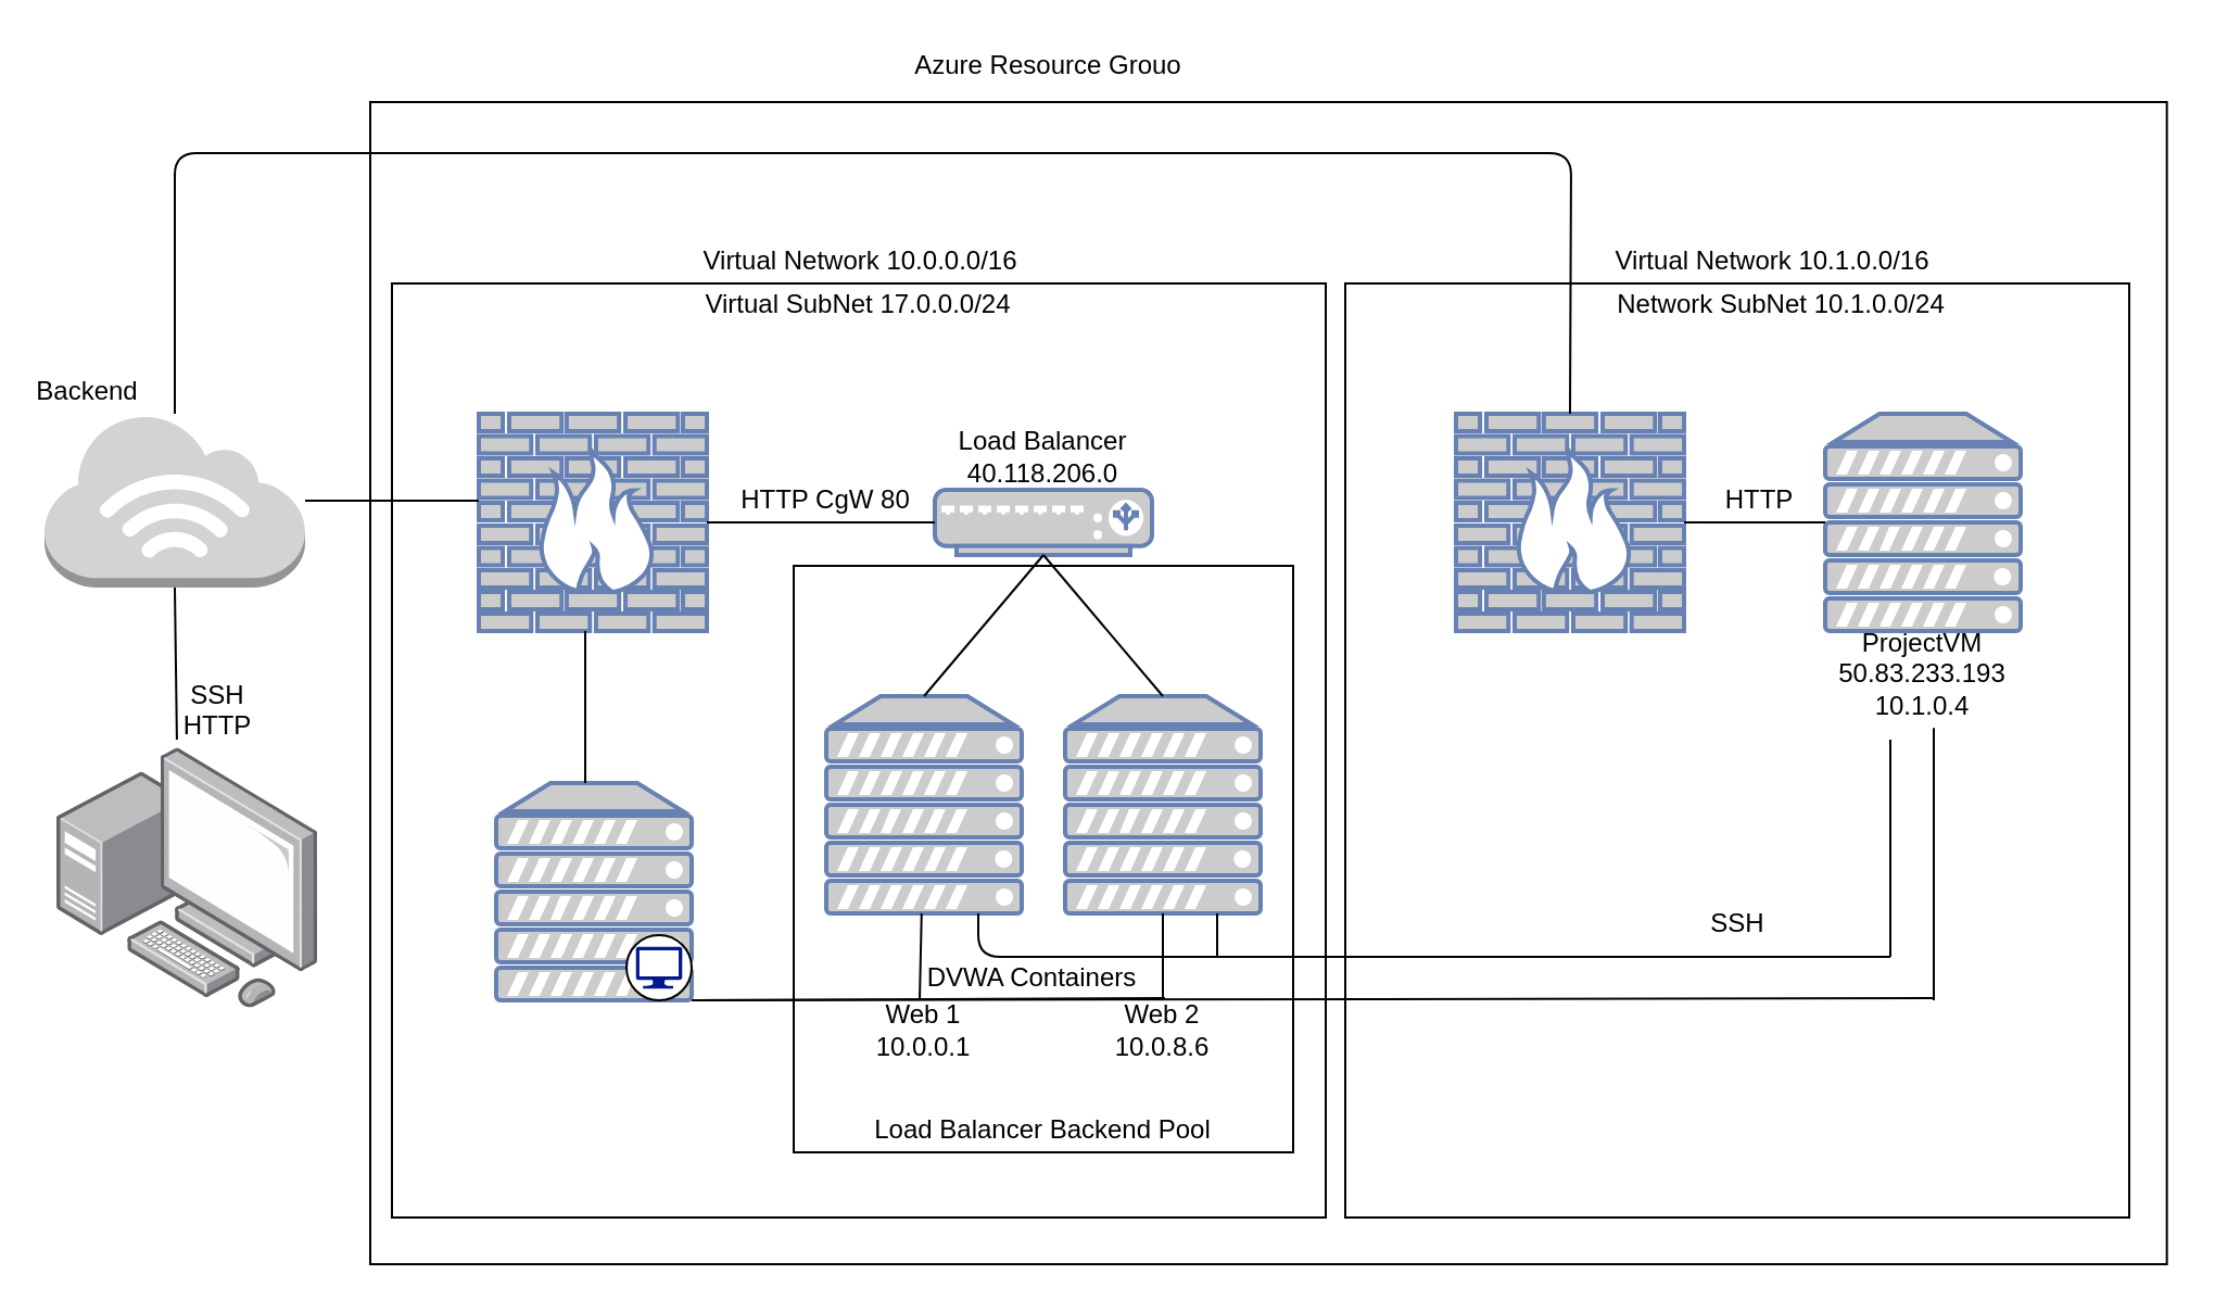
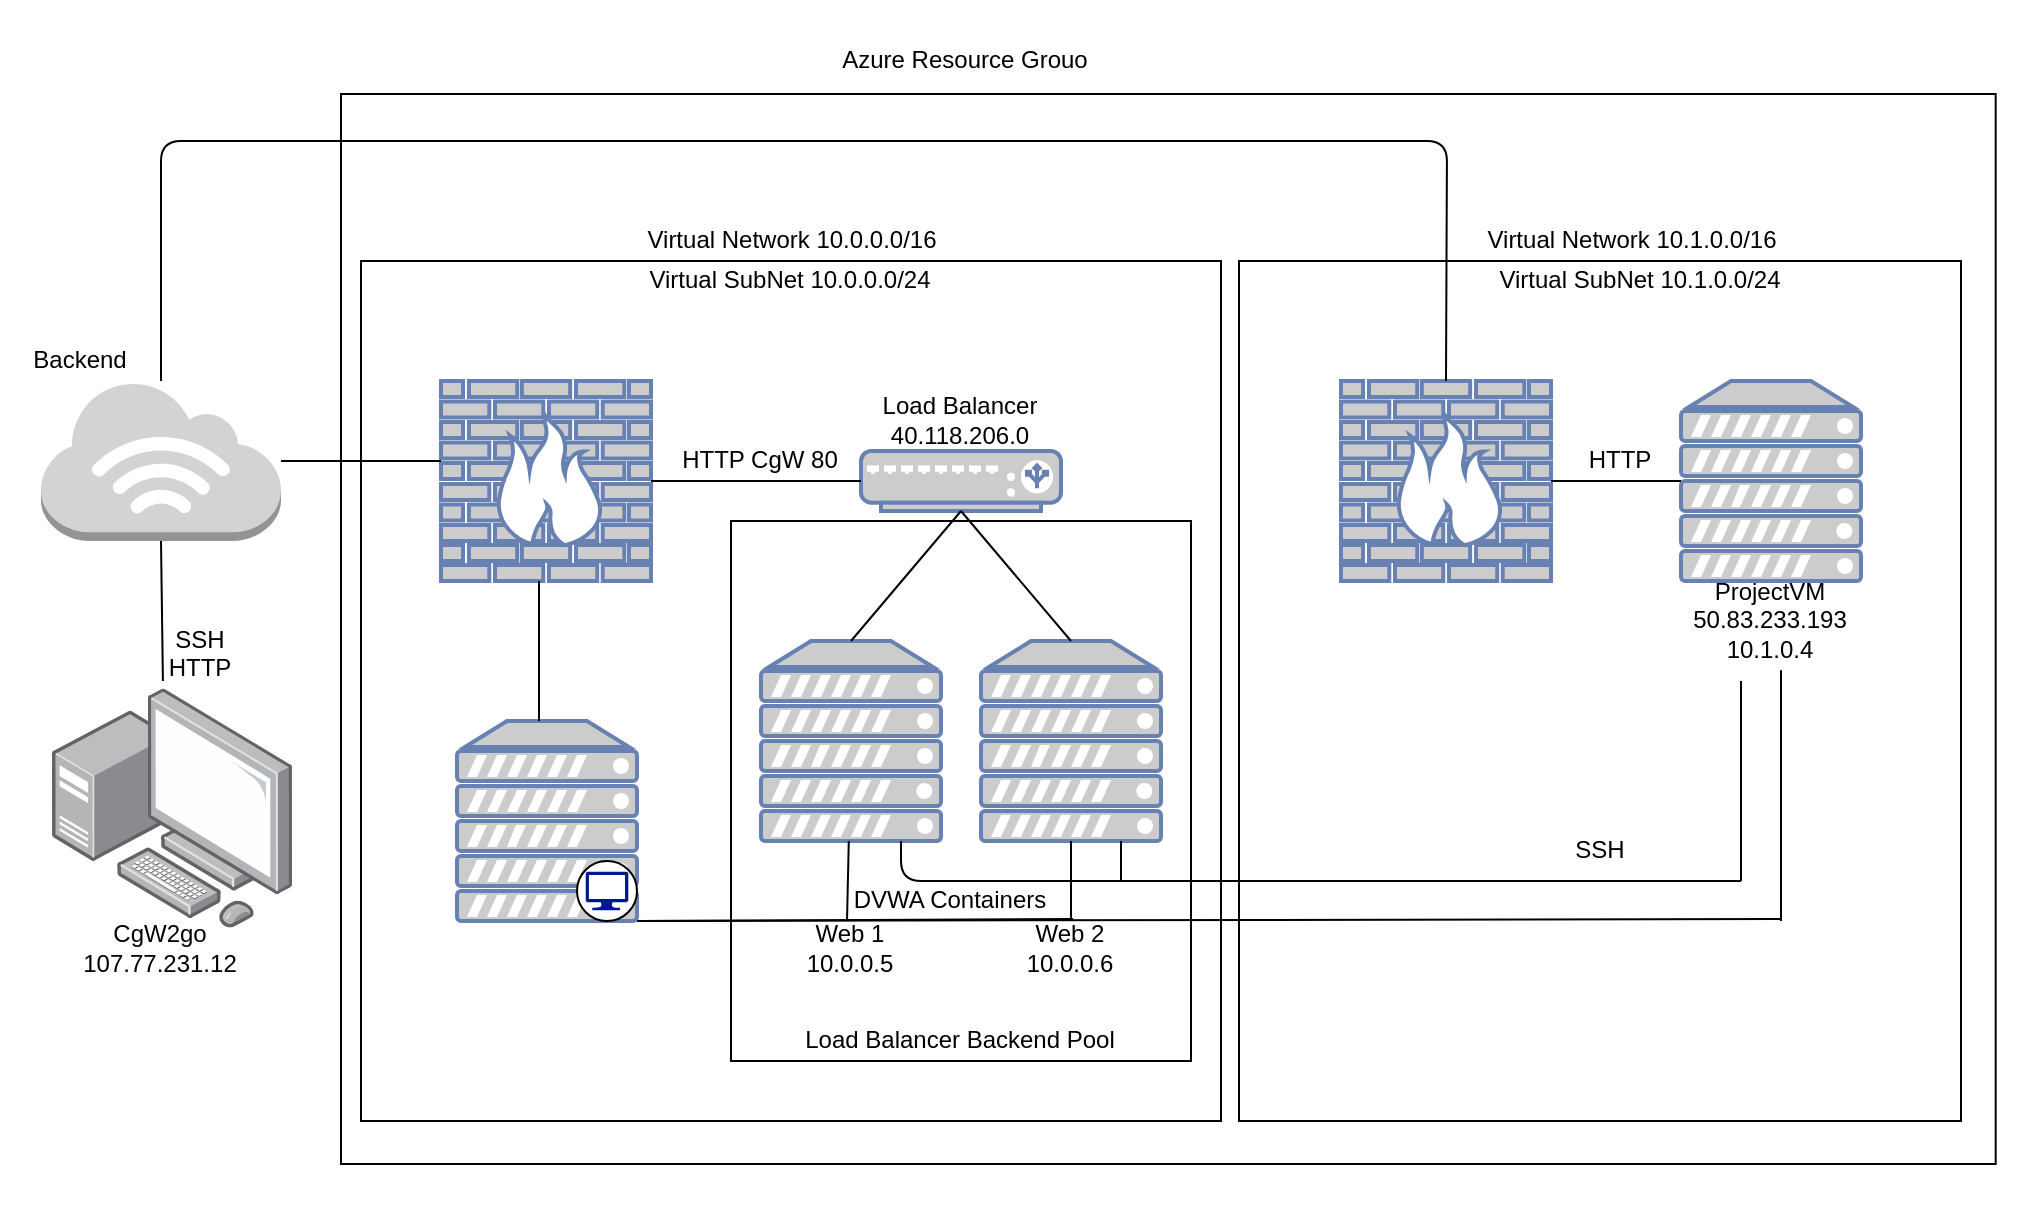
- <mxCell id="35" value="Virtual SubNet 17.0.0.0/24" style="text;html=1;strokeColor=none;fillColor=none;align=center;verticalAlign=middle;whiteSpace=wrap;rounded=0;" parent="1" vertex="1"><mxGeometry x="305" y="130" width="180" height="20" as="geometry" /></mxCell>
+ <mxCell id="35" value="Virtual SubNet 10.0.0.0/24" style="text;html=1;strokeColor=none;fillColor=none;align=center;verticalAlign=middle;whiteSpace=wrap;rounded=0;" parent="1" vertex="1"><mxGeometry x="305" y="130" width="180" height="20" as="geometry" /></mxCell>
- <mxCell id="39" value="Network SubNet 10.1.0.0/24" style="text;html=1;strokeColor=none;fillColor=none;align=center;verticalAlign=middle;whiteSpace=wrap;rounded=0;" vertex="1" parent="1"><mxGeometry x="730" y="130" width="180" height="20" as="geometry" /></mxCell>
+ <mxCell id="39" value="Virtual SubNet 10.1.0.0/24" style="text;html=1;strokeColor=none;fillColor=none;align=center;verticalAlign=middle;whiteSpace=wrap;rounded=0;" vertex="1" parent="1"><mxGeometry x="730" y="130" width="180" height="20" as="geometry" /></mxCell>
+ <mxCell id="26" value="CgW2go&lt;br&gt;107.77.231.12" style="text;html=1;strokeColor=none;fillColor=none;align=center;verticalAlign=middle;whiteSpace=wrap;rounded=0;" parent="1" vertex="1"><mxGeometry x="50" y="464" width="60" height="20" as="geometry" /></mxCell>
- <mxCell id="29" value="Web 1&lt;br&gt;10.0.0.1" style="text;html=1;strokeColor=none;fillColor=none;align=center;verticalAlign=middle;whiteSpace=wrap;rounded=0;" parent="1" vertex="1"><mxGeometry x="405" y="464" width="40" height="20" as="geometry" /></mxCell>
+ <mxCell id="29" value="Web 1&lt;br&gt;10.0.0.5" style="text;html=1;strokeColor=none;fillColor=none;align=center;verticalAlign=middle;whiteSpace=wrap;rounded=0;" parent="1" vertex="1"><mxGeometry x="405" y="464" width="40" height="20" as="geometry" /></mxCell>
- <mxCell id="30" value="Web 2&lt;br&gt;10.0.8.6" style="text;html=1;strokeColor=none;fillColor=none;align=center;verticalAlign=middle;whiteSpace=wrap;rounded=0;" parent="1" vertex="1"><mxGeometry x="515" y="464" width="40" height="20" as="geometry" /></mxCell>
+ <mxCell id="30" value="Web 2&lt;br&gt;10.0.0.6" style="text;html=1;strokeColor=none;fillColor=none;align=center;verticalAlign=middle;whiteSpace=wrap;rounded=0;" parent="1" vertex="1"><mxGeometry x="515" y="464" width="40" height="20" as="geometry" /></mxCell>
